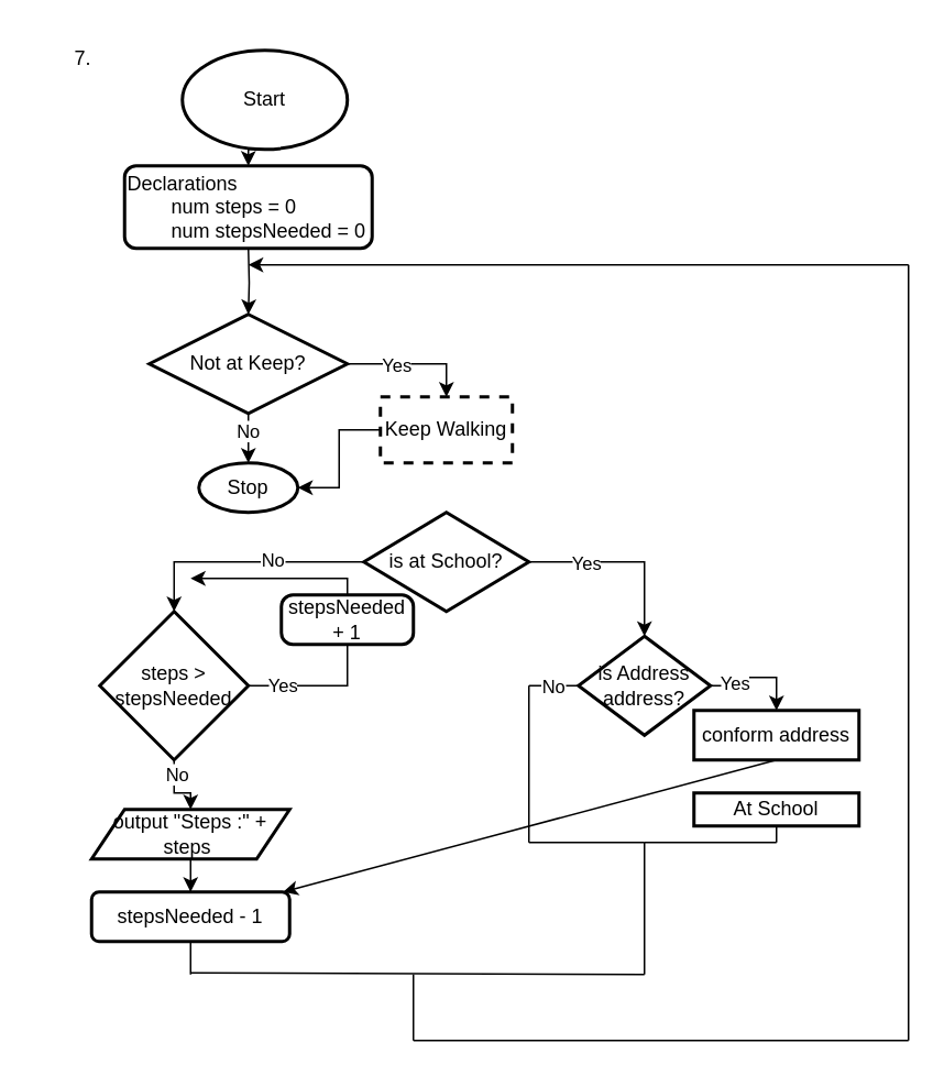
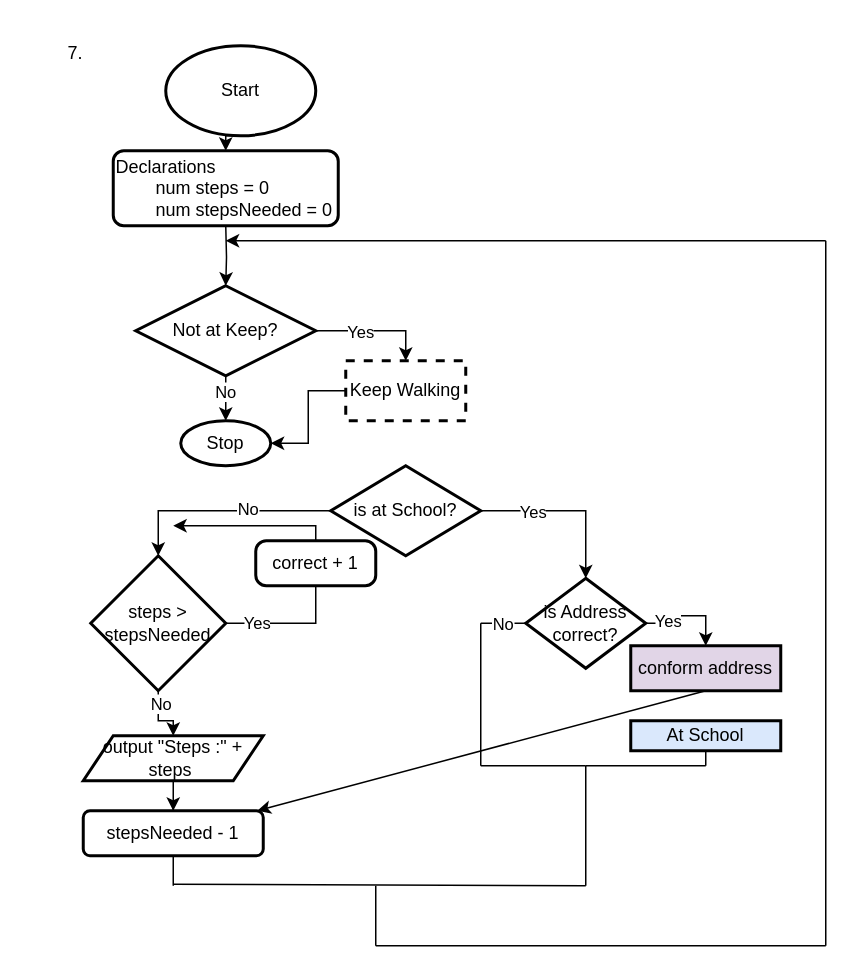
- <mxCell id="20" value="stepsNeeded + 1" style="rounded=1;whiteSpace=wrap;html=1;absoluteArcSize=1;arcSize=14;strokeWidth=2;" vertex="1" parent="1"><mxGeometry x="170" y="360" width="80" height="30" as="geometry" /></mxCell>
+ <mxCell id="20" value="correct + 1" style="rounded=1;whiteSpace=wrap;html=1;absoluteArcSize=1;arcSize=14;strokeWidth=2;" vertex="1" parent="1"><mxGeometry x="170" y="360" width="80" height="30" as="geometry" /></mxCell>
- <mxCell id="27" value="is Address address?" style="rhombus;whiteSpace=wrap;html=1;strokeWidth=2;" vertex="1" parent="1"><mxGeometry x="350" y="385" width="80" height="60" as="geometry" /></mxCell>
+ <mxCell id="27" value="is Address correct?" style="rhombus;whiteSpace=wrap;html=1;strokeWidth=2;" vertex="1" parent="1"><mxGeometry x="350" y="385" width="80" height="60" as="geometry" /></mxCell>
- <mxCell id="28" value="conform address" style="whiteSpace=wrap;html=1;strokeWidth=2;" vertex="1" parent="1"><mxGeometry x="420" y="430" width="100" height="30" as="geometry" /></mxCell>
+ <mxCell id="28" value="conform address" style="whiteSpace=wrap;html=1;strokeWidth=2;fillColor=#e1d5e7;" vertex="1" parent="1"><mxGeometry x="420" y="430" width="100" height="30" as="geometry" /></mxCell>
- <mxCell id="45" value="At School" style="whiteSpace=wrap;html=1;strokeWidth=2;" vertex="1" parent="1"><mxGeometry x="420" y="480" width="100" height="20" as="geometry" /></mxCell>
+ <mxCell id="45" value="At School" style="whiteSpace=wrap;html=1;strokeWidth=2;fillColor=#dae8fc;" vertex="1" parent="1"><mxGeometry x="420" y="480" width="100" height="20" as="geometry" /></mxCell>
